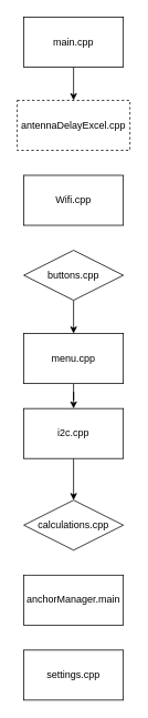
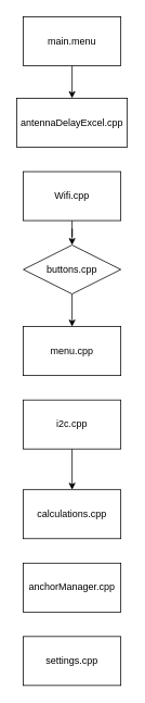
- <mxCell id="3" value="main.cpp" style="rounded=0;whiteSpace=wrap;html=1;" vertex="1" parent="1"><mxGeometry x="28" y="20" width="120" height="60" as="geometry" /></mxCell>
+ <mxCell id="3" value="main.menu" style="rounded=0;whiteSpace=wrap;html=1;" vertex="1" parent="1"><mxGeometry x="28" y="20" width="120" height="60" as="geometry" /></mxCell>
- <mxCell id="4" value="antennaDelayExcel.cpp" style="rounded=0;whiteSpace=wrap;html=1;dashed=1;" vertex="1" parent="1"><mxGeometry x="20" y="120" width="136" height="60" as="geometry" /></mxCell>
+ <mxCell id="4" value="antennaDelayExcel.cpp" style="rounded=0;whiteSpace=wrap;html=1;" vertex="1" parent="1"><mxGeometry x="20" y="120" width="136" height="60" as="geometry" /></mxCell>
+ <mxCell id="5" value="" style="edgeStyle=orthogonalEdgeStyle;rounded=0;orthogonalLoop=1;jettySize=auto;html=1;" edge="1" parent="1" source="6" target="8"><mxGeometry relative="1" as="geometry" /></mxCell>
- <mxCell id="9" value="" style="edgeStyle=orthogonalEdgeStyle;rounded=0;orthogonalLoop=1;jettySize=auto;html=1;" edge="1" parent="1" source="10" target="14"><mxGeometry relative="1" as="geometry" /></mxCell>
- <mxCell id="12" value="calculations.cpp" style="rhombus;whiteSpace=wrap;html=1;" vertex="1" parent="1"><mxGeometry x="28" y="600" width="120" height="60" as="geometry" /></mxCell>
+ <mxCell id="12" value="calculations.cpp" style="rounded=0;whiteSpace=wrap;html=1;" vertex="1" parent="1"><mxGeometry x="28" y="600" width="120" height="60" as="geometry" /></mxCell>
- <mxCell id="11" value="anchorManager.main" style="rounded=0;whiteSpace=wrap;html=1;" vertex="1" parent="1"><mxGeometry x="28" y="690" width="120" height="60" as="geometry" /></mxCell>
+ <mxCell id="11" value="anchorManager.cpp" style="rounded=0;whiteSpace=wrap;html=1;" vertex="1" parent="1"><mxGeometry x="28" y="690" width="120" height="60" as="geometry" /></mxCell>
